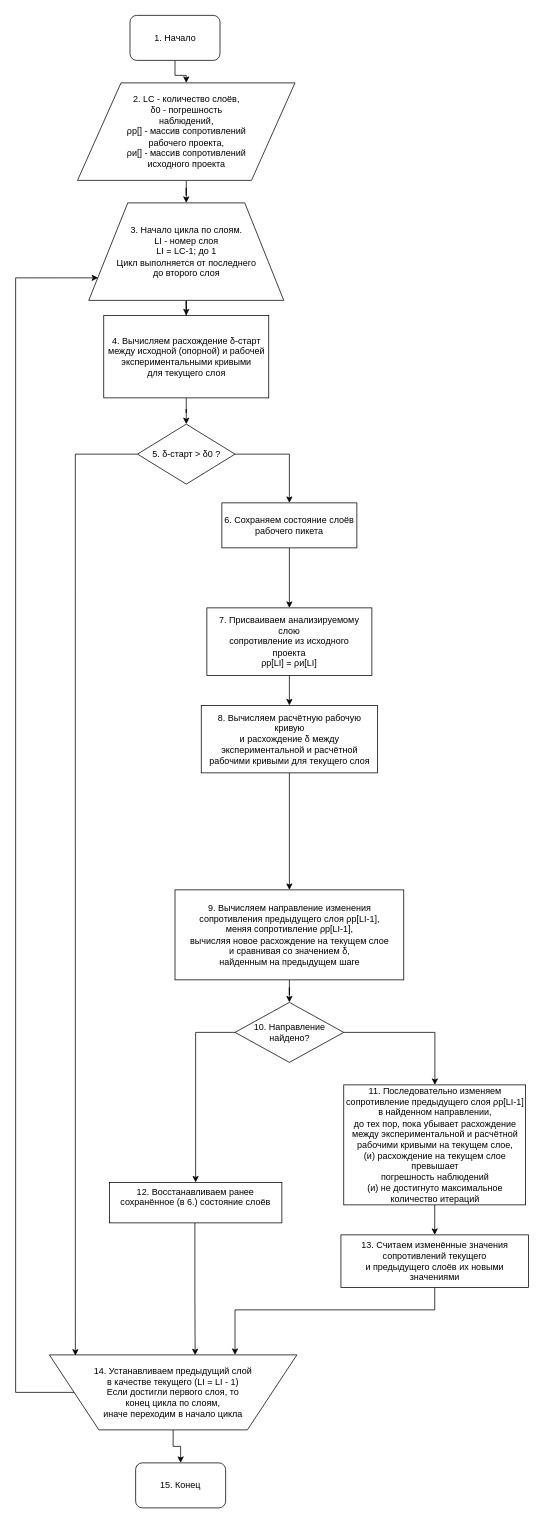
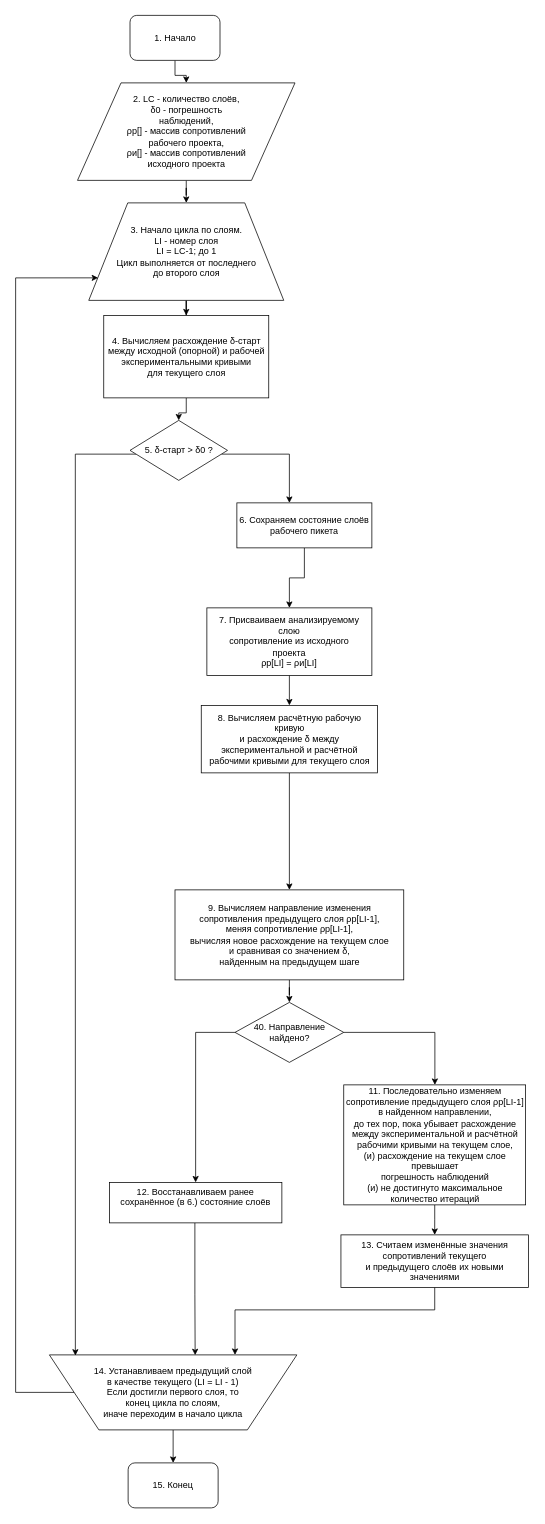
- <mxCell id="12" value="5. δ-старт &amp;gt; δ0 ?" style="rhombus;whiteSpace=wrap;html=1;" vertex="1" parent="1"><mxGeometry x="182.5" y="565" width="130" height="80" as="geometry" /></mxCell>
+ <mxCell id="12" value="5. δ-старт &amp;gt; δ0 ?" style="rhombus;whiteSpace=wrap;html=1;" vertex="1" parent="1"><mxGeometry x="172.5" y="560" width="130" height="80" as="geometry" /></mxCell>
- <mxCell id="14" value="&lt;div&gt;6. Сохраняем состояние слоёв рабочего пикета&lt;/div&gt;" style="rounded=0;whiteSpace=wrap;html=1;" vertex="1" parent="1"><mxGeometry x="295" y="670" width="180" height="60" as="geometry" /></mxCell>
+ <mxCell id="14" value="&lt;div&gt;6. Сохраняем состояние слоёв рабочего пикета&lt;/div&gt;" style="rounded=0;whiteSpace=wrap;html=1;" vertex="1" parent="1"><mxGeometry x="315" y="670" width="180" height="60" as="geometry" /></mxCell>
- <mxCell id="23" value="10. Направление найдено?" style="rhombus;whiteSpace=wrap;html=1;" vertex="1" parent="1"><mxGeometry x="312.5" y="1336" width="145" height="80" as="geometry" /></mxCell>
+ <mxCell id="23" value="40. Направление найдено?" style="rhombus;whiteSpace=wrap;html=1;" vertex="1" parent="1"><mxGeometry x="312.5" y="1336" width="145" height="80" as="geometry" /></mxCell>
- <mxCell id="33" value="15. Конец" style="rounded=1;whiteSpace=wrap;html=1;" vertex="1" parent="1"><mxGeometry x="180" y="1950" width="120" height="60" as="geometry" /></mxCell>
+ <mxCell id="33" value="15. Конец" style="rounded=1;whiteSpace=wrap;html=1;" vertex="1" parent="1"><mxGeometry x="170" y="1950" width="120" height="60" as="geometry" /></mxCell>
